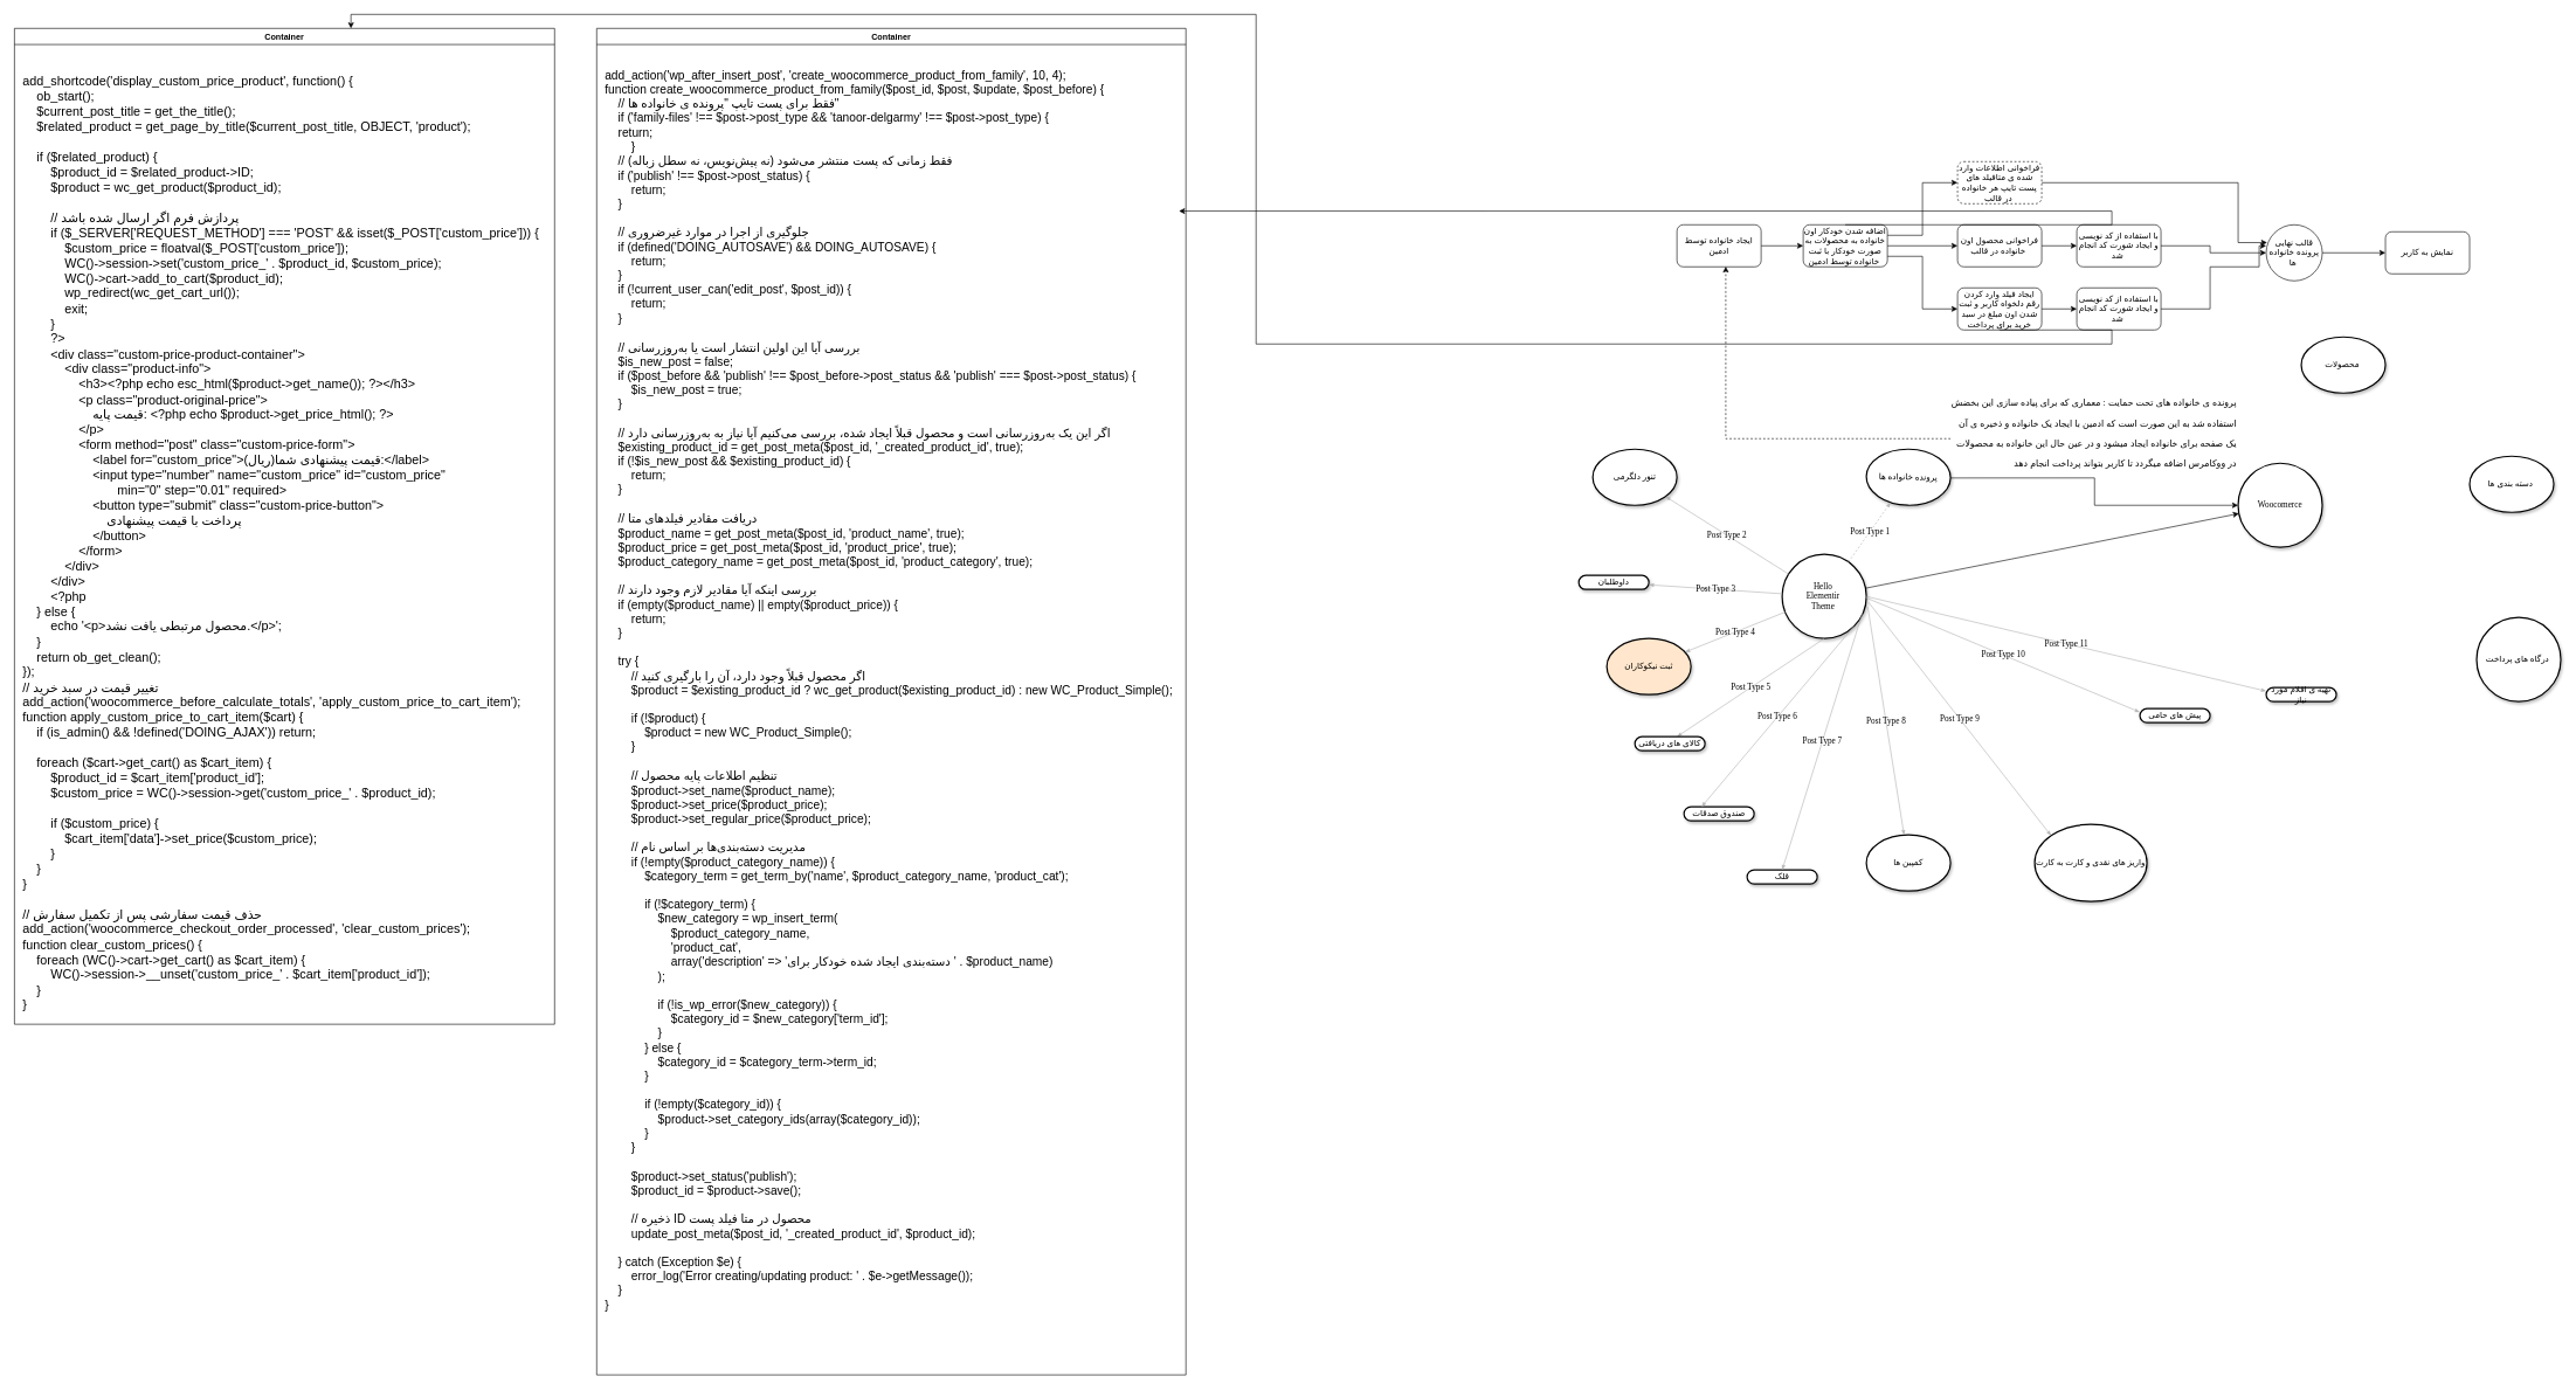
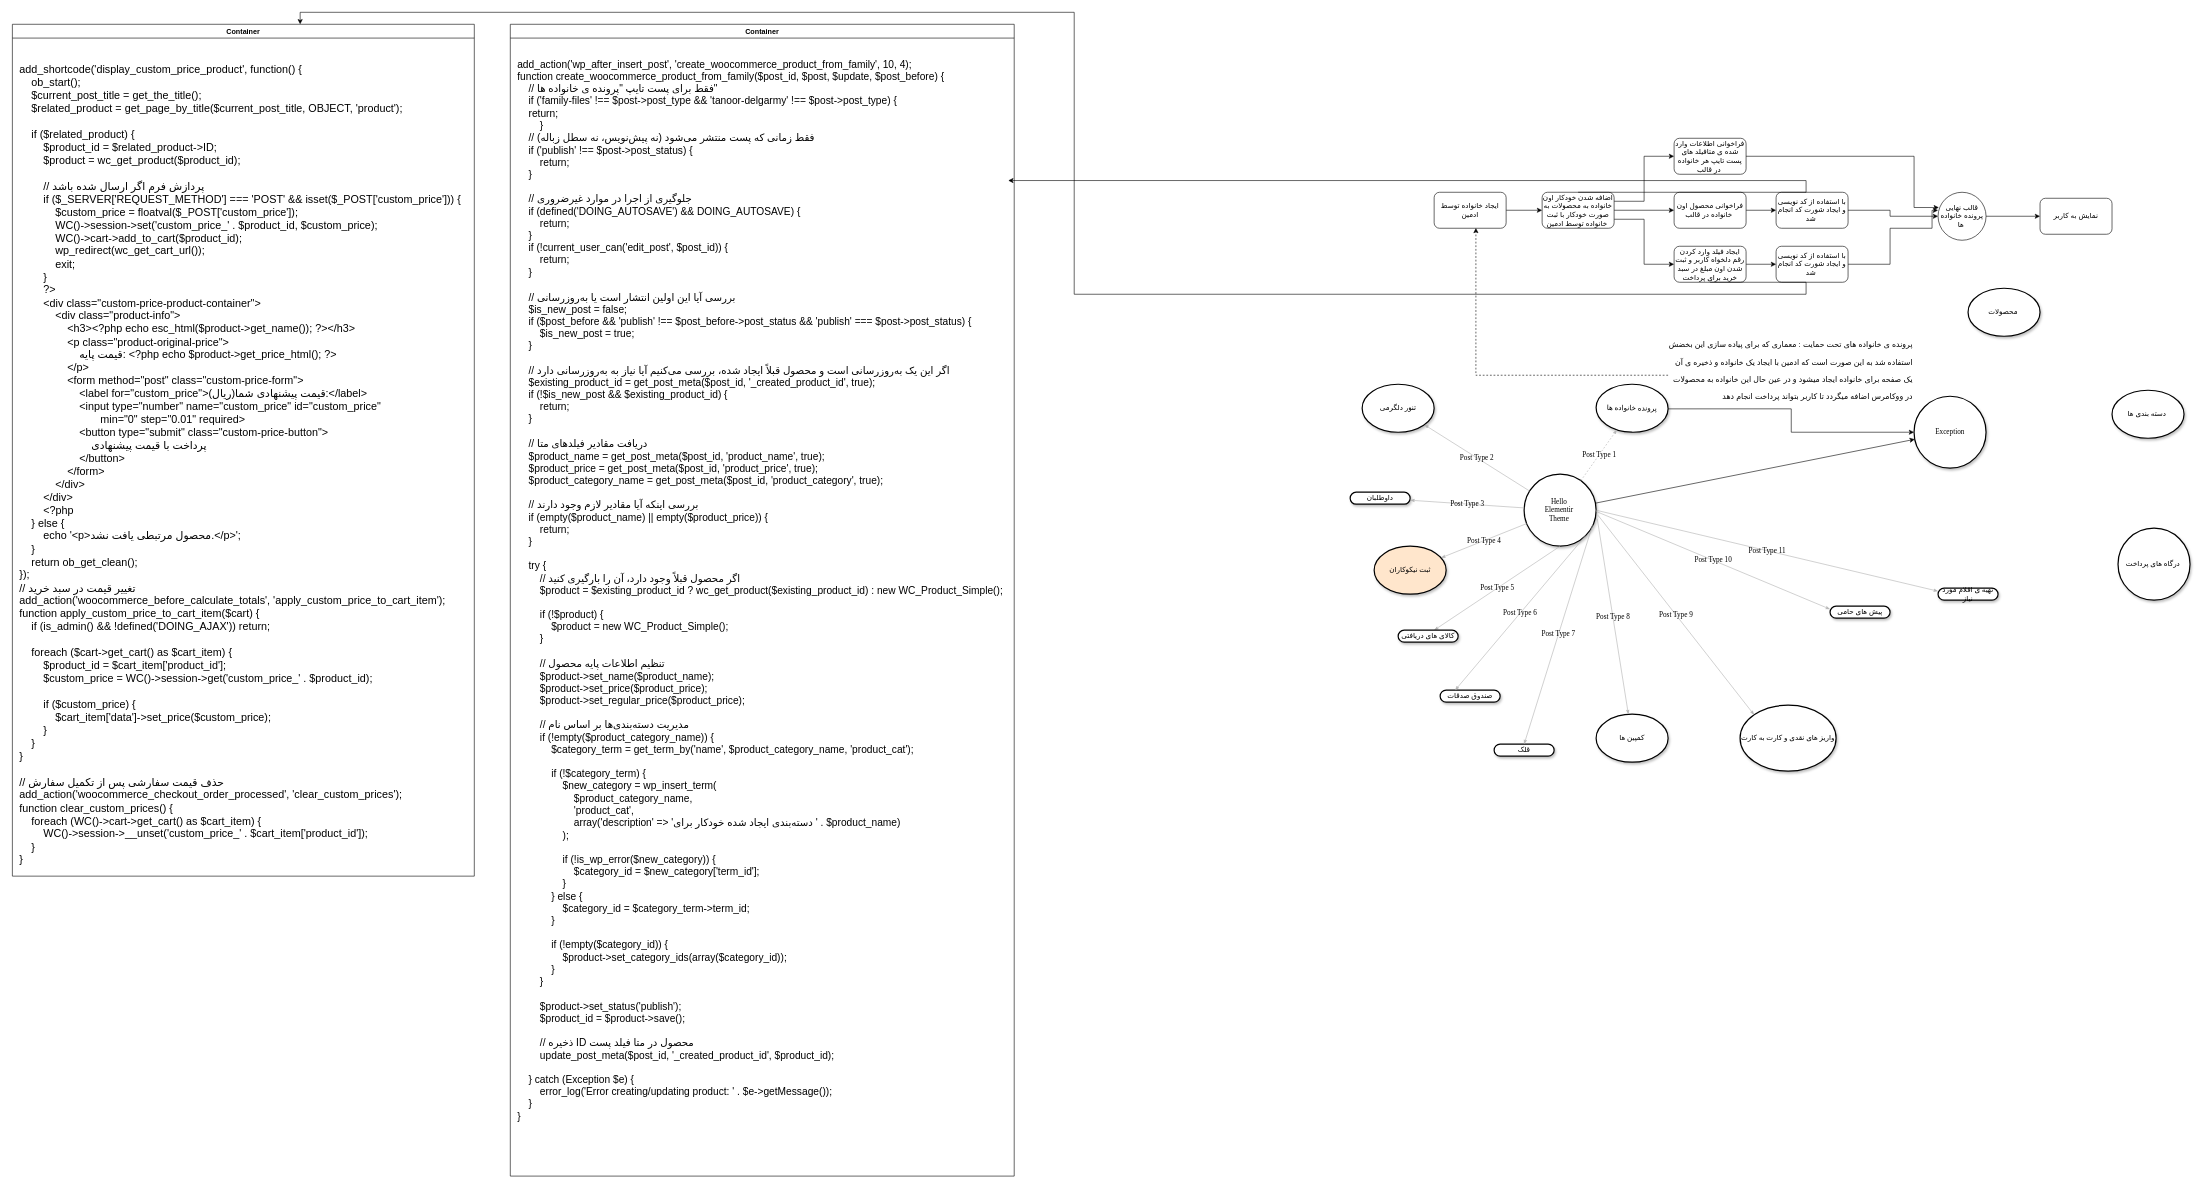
- <mxCell id="38" value="فراخوانی اطلاعات وارد شده ی متافیلد های پست تایپ هر خانواده در قالب&amp;nbsp;" style="rounded=1;whiteSpace=wrap;html=1;dashed=1;" vertex="1" parent="1"><mxGeometry x="2790" y="230" width="120" height="60" as="geometry" /></mxCell>
+ <mxCell id="38" value="فراخوانی اطلاعات وارد شده ی متافیلد های پست تایپ هر خانواده در قالب&amp;nbsp;" style="rounded=1;whiteSpace=wrap;html=1;" vertex="1" parent="1"><mxGeometry x="2790" y="230" width="120" height="60" as="geometry" /></mxCell>
- <mxCell id="16" value="Woocomerce" style="ellipse;whiteSpace=wrap;html=1;rounded=1;shadow=1;comic=0;labelBackgroundColor=none;strokeWidth=2;fontFamily=Verdana;fontSize=12;align=center;" vertex="1" parent="1"><mxGeometry x="3190" y="660" width="120" height="120" as="geometry" /></mxCell>
+ <mxCell id="16" value="Exception" style="ellipse;whiteSpace=wrap;html=1;rounded=1;shadow=1;comic=0;labelBackgroundColor=none;strokeWidth=2;fontFamily=Verdana;fontSize=12;align=center;" vertex="1" parent="1"><mxGeometry x="3190" y="660" width="120" height="120" as="geometry" /></mxCell>
